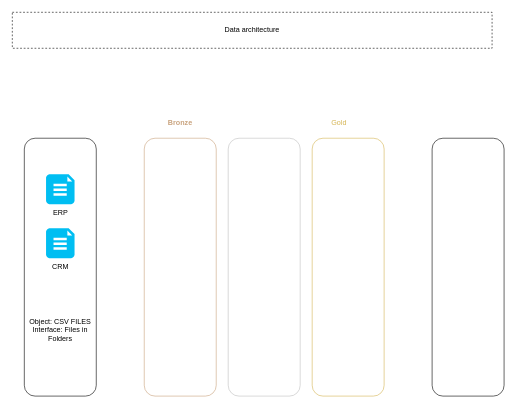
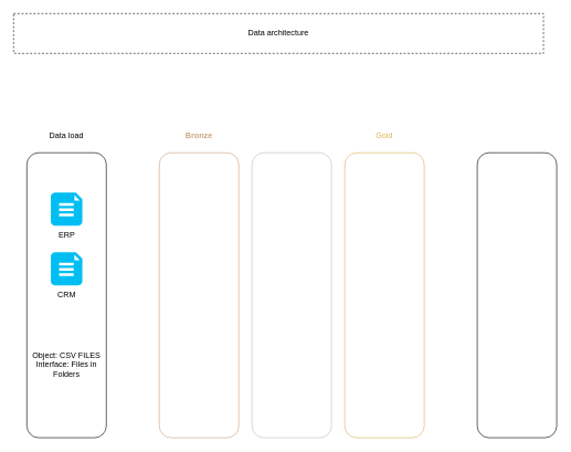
+ <mxCell id="4" value="Data load" style="rounded=0;whiteSpace=wrap;html=1;fillColor=none;strokeColor=none;" vertex="1" parent="1"><mxGeometry x="40" y="190" width="120" height="30" as="geometry" /></mxCell>
- <mxCell id="9" value="&lt;font style=&quot;color: rgb(214, 182, 86);&quot;&gt;Gold&lt;/font&gt;" style="rounded=0;whiteSpace=wrap;html=1;fillColor=none;strokeColor=none;" vertex="1" parent="1"><mxGeometry x="505" y="190" width="120" height="30" as="geometry" /></mxCell>
+ <mxCell id="9" value="&lt;font style=&quot;color: rgb(214, 182, 86);&quot;&gt;Gold&lt;/font&gt;" style="rounded=0;whiteSpace=wrap;html=1;fillColor=none;strokeColor=none;" vertex="1" parent="1"><mxGeometry x="520" y="190" width="120" height="30" as="geometry" /></mxCell>
